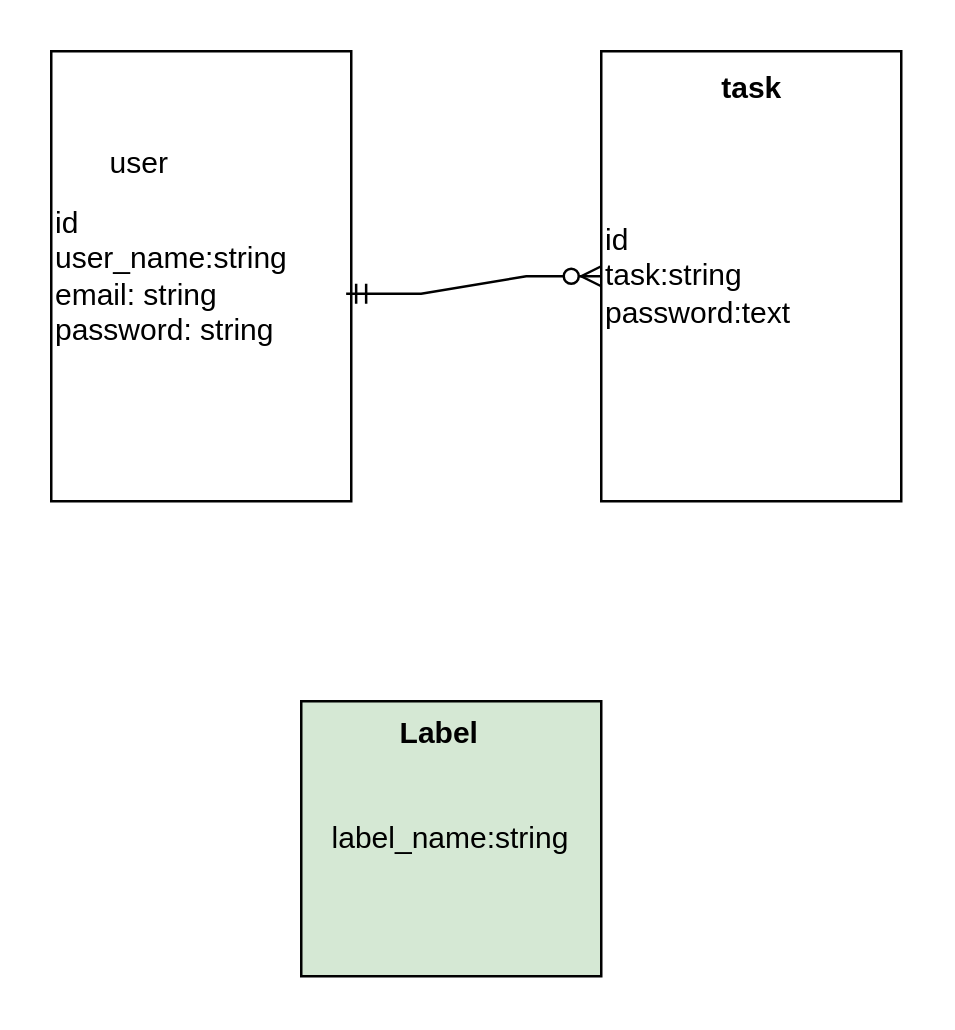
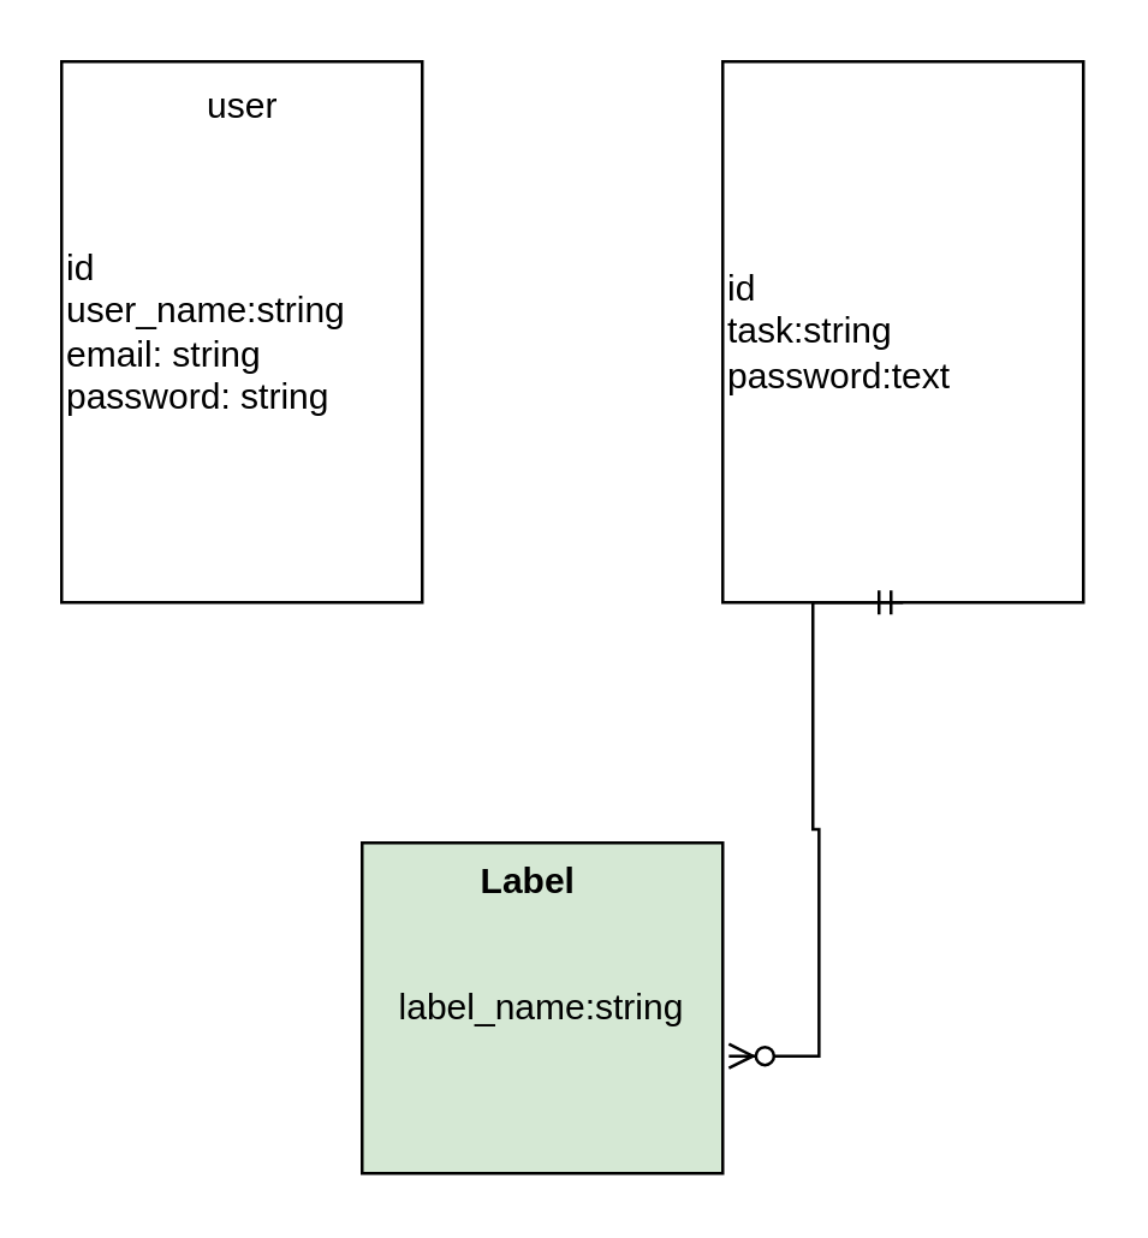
- <mxCell id="6" value="&lt;b&gt;task&lt;/b&gt;" style="text;html=1;align=center;verticalAlign=middle;resizable=0;points=[];autosize=1;strokeColor=none;fillColor=none;" vertex="1" parent="1"><mxGeometry x="275" y="20" width="50" height="30" as="geometry" /></mxCell>
- <mxCell id="3" value="user" style="text;html=1;align=center;verticalAlign=middle;resizable=0;points=[];autosize=1;strokeColor=none;fillColor=none;" vertex="1" parent="1"><mxGeometry x="30" y="50" width="50" height="30" as="geometry" /></mxCell>
+ <mxCell id="3" value="user" style="text;html=1;align=center;verticalAlign=middle;resizable=0;points=[];autosize=1;strokeColor=none;fillColor=none;" vertex="1" parent="1"><mxGeometry x="55" y="20" width="50" height="30" as="geometry" /></mxCell>
- <mxCell id="9" value="" style="edgeStyle=entityRelationEdgeStyle;fontSize=12;html=1;endArrow=ERzeroToMany;startArrow=ERmandOne;rounded=0;exitX=0.983;exitY=0.539;exitDx=0;exitDy=0;exitPerimeter=0;" edge="1" parent="1" source="2" target="5"><mxGeometry width="100" height="100" relative="1" as="geometry"><mxPoint x="200" y="330" as="sourcePoint" /><mxPoint x="300" y="230" as="targetPoint" /></mxGeometry></mxCell>
+ <mxCell id="10" value="" style="edgeStyle=entityRelationEdgeStyle;fontSize=12;html=1;endArrow=ERzeroToMany;startArrow=ERmandOne;rounded=0;exitX=0.5;exitY=1;exitDx=0;exitDy=0;entryX=1.017;entryY=0.645;entryDx=0;entryDy=0;entryPerimeter=0;" edge="1" parent="1" source="5" target="7"><mxGeometry width="100" height="100" relative="1" as="geometry"><mxPoint x="158" y="137" as="sourcePoint" /><mxPoint x="260" y="130" as="targetPoint" /></mxGeometry></mxCell>
